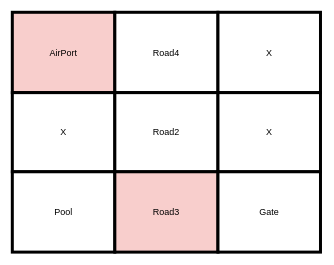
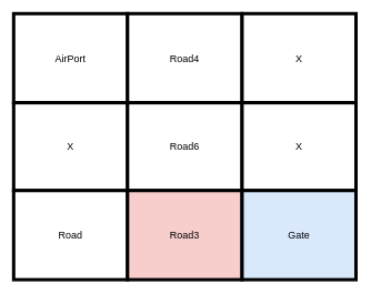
- <mxCell id="4" value="AirPort" style="connectable=0;recursiveResize=0;strokeColor=inherit;fillColor=#f8cecc;align=center;whiteSpace=wrap;html=1;strokeWidth=5;fontSize=15;fontColor=#000000;" parent="3" vertex="1"><mxGeometry width="171" height="134" as="geometry"><mxRectangle width="171" height="134" as="alternateBounds" /></mxGeometry></mxCell>
+ <mxCell id="4" value="AirPort" style="connectable=0;recursiveResize=0;strokeColor=inherit;fillColor=#FFFFFF;align=center;whiteSpace=wrap;html=1;strokeWidth=5;fontSize=15;fontColor=#000000;" parent="3" vertex="1"><mxGeometry width="171" height="134" as="geometry"><mxRectangle width="171" height="134" as="alternateBounds" /></mxGeometry></mxCell>
- <mxCell id="9" value="Road2" style="connectable=0;recursiveResize=0;strokeColor=inherit;fillColor=#FFFFFF;align=center;whiteSpace=wrap;html=1;strokeWidth=5;fontSize=15;fontColor=#000000;" parent="7" vertex="1"><mxGeometry x="171" width="172" height="132" as="geometry"><mxRectangle width="172" height="132" as="alternateBounds" /></mxGeometry></mxCell>
+ <mxCell id="9" value="Road6" style="connectable=0;recursiveResize=0;strokeColor=inherit;fillColor=#FFFFFF;align=center;whiteSpace=wrap;html=1;strokeWidth=5;fontSize=15;fontColor=#000000;" parent="7" vertex="1"><mxGeometry x="171" width="172" height="132" as="geometry"><mxRectangle width="172" height="132" as="alternateBounds" /></mxGeometry></mxCell>
- <mxCell id="12" value="Pool" style="connectable=0;recursiveResize=0;strokeColor=inherit;fillColor=#FFFFFF;align=center;whiteSpace=wrap;html=1;strokeWidth=5;fontSize=15;fontColor=#000000;" parent="11" vertex="1"><mxGeometry width="171" height="134" as="geometry"><mxRectangle width="171" height="134" as="alternateBounds" /></mxGeometry></mxCell>
+ <mxCell id="12" value="Road" style="connectable=0;recursiveResize=0;strokeColor=inherit;fillColor=#FFFFFF;align=center;whiteSpace=wrap;html=1;strokeWidth=5;fontSize=15;fontColor=#000000;" parent="11" vertex="1"><mxGeometry width="171" height="134" as="geometry"><mxRectangle width="171" height="134" as="alternateBounds" /></mxGeometry></mxCell>
- <mxCell id="14" value="Gate" style="connectable=0;recursiveResize=0;strokeColor=inherit;fillColor=#FFFFFF;align=center;whiteSpace=wrap;html=1;strokeWidth=5;fontSize=15;fontColor=#000000;" parent="11" vertex="1"><mxGeometry x="343" width="171" height="134" as="geometry"><mxRectangle width="171" height="134" as="alternateBounds" /></mxGeometry></mxCell>
+ <mxCell id="14" value="Gate" style="connectable=0;recursiveResize=0;strokeColor=inherit;fillColor=#dae8fc;align=center;whiteSpace=wrap;html=1;strokeWidth=5;fontSize=15;fontColor=#000000;" parent="11" vertex="1"><mxGeometry x="343" width="171" height="134" as="geometry"><mxRectangle width="171" height="134" as="alternateBounds" /></mxGeometry></mxCell>
